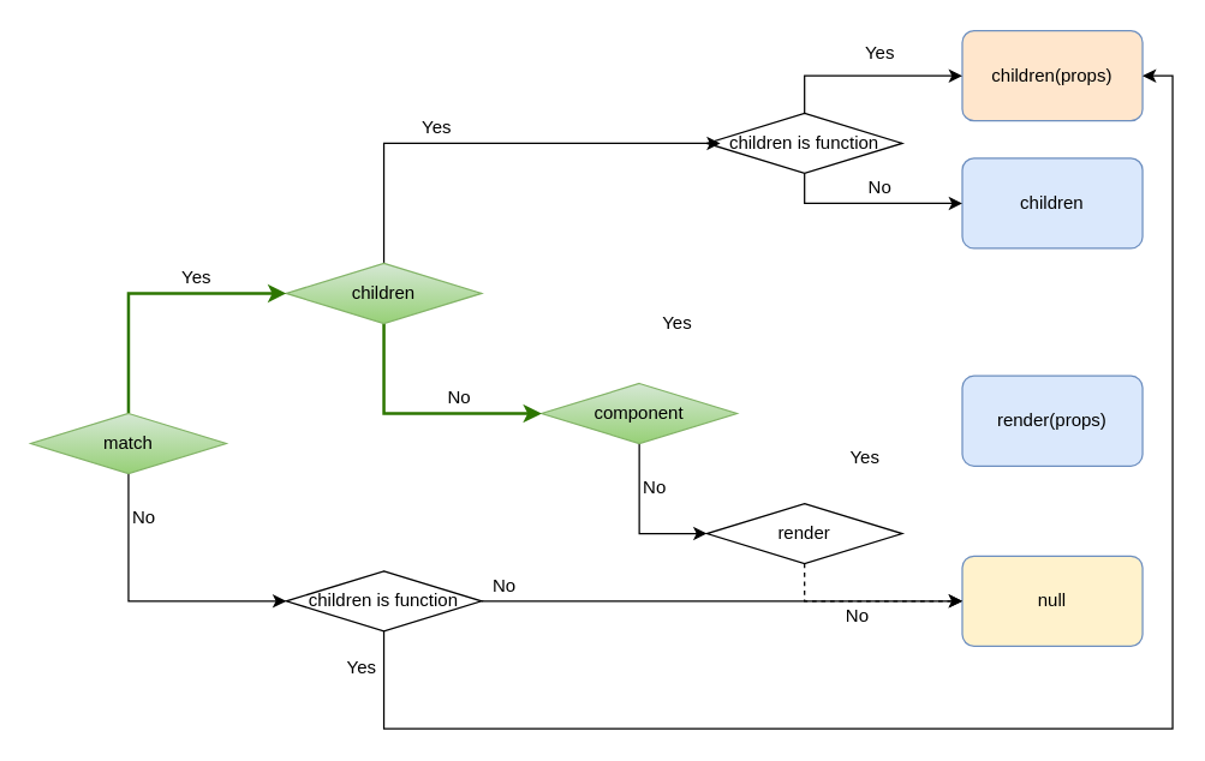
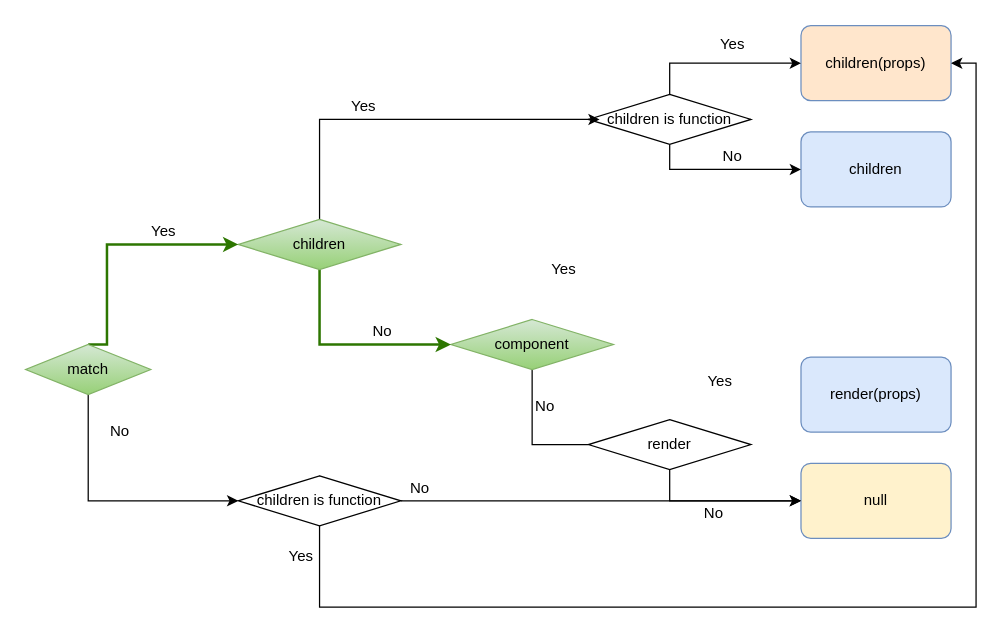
- <mxCell id="5" value="render(props)" style="rounded=1;whiteSpace=wrap;html=1;arcSize=13;fillColor=#dae8fc;strokeColor=#6c8ebf;" vertex="1" parent="1"><mxGeometry x="640" y="250" width="120" height="60" as="geometry" /></mxCell>
+ <mxCell id="5" value="render(props)" style="rounded=1;whiteSpace=wrap;html=1;arcSize=13;fillColor=#dae8fc;strokeColor=#6c8ebf;" vertex="1" parent="1"><mxGeometry x="640" y="285" width="120" height="60" as="geometry" /></mxCell>
- <mxCell id="24" value="match" style="rhombus;whiteSpace=wrap;html=1;gradientColor=#97d077;fillColor=#d5e8d4;strokeColor=#82b366;" vertex="1" parent="1"><mxGeometry x="20" y="275" width="130" height="40" as="geometry" /></mxCell>
+ <mxCell id="24" value="match" style="rhombus;whiteSpace=wrap;html=1;gradientColor=#97d077;fillColor=#d5e8d4;strokeColor=#82b366;" vertex="1" parent="1"><mxGeometry x="20" y="275" width="100" height="40" as="geometry" /></mxCell>
- <mxCell id="11" style="edgeStyle=orthogonalEdgeStyle;rounded=0;orthogonalLoop=1;jettySize=auto;html=1;exitX=0.5;exitY=1;exitDx=0;exitDy=0;entryX=0;entryY=0.5;entryDx=0;entryDy=0;" edge="1" parent="1" source="12" target="14"><mxGeometry relative="1" as="geometry" /></mxCell>
+ <mxCell id="11" style="edgeStyle=orthogonalEdgeStyle;rounded=0;orthogonalLoop=1;jettySize=auto;html=1;exitX=0.5;exitY=1;exitDx=0;exitDy=0;entryX=0;entryY=0.5;entryDx=0;entryDy=0;endArrow=none;" edge="1" parent="1" source="12" target="14"><mxGeometry relative="1" as="geometry" /></mxCell>
- <mxCell id="13" style="edgeStyle=orthogonalEdgeStyle;rounded=0;orthogonalLoop=1;jettySize=auto;html=1;exitX=0.5;exitY=1;exitDx=0;exitDy=0;entryX=0;entryY=0.5;entryDx=0;entryDy=0;dashed=1;" edge="1" parent="1" source="14" target="4"><mxGeometry relative="1" as="geometry" /></mxCell>
+ <mxCell id="13" style="edgeStyle=orthogonalEdgeStyle;rounded=0;orthogonalLoop=1;jettySize=auto;html=1;exitX=0.5;exitY=1;exitDx=0;exitDy=0;entryX=0;entryY=0.5;entryDx=0;entryDy=0;" edge="1" parent="1" source="14" target="4"><mxGeometry relative="1" as="geometry" /></mxCell>
